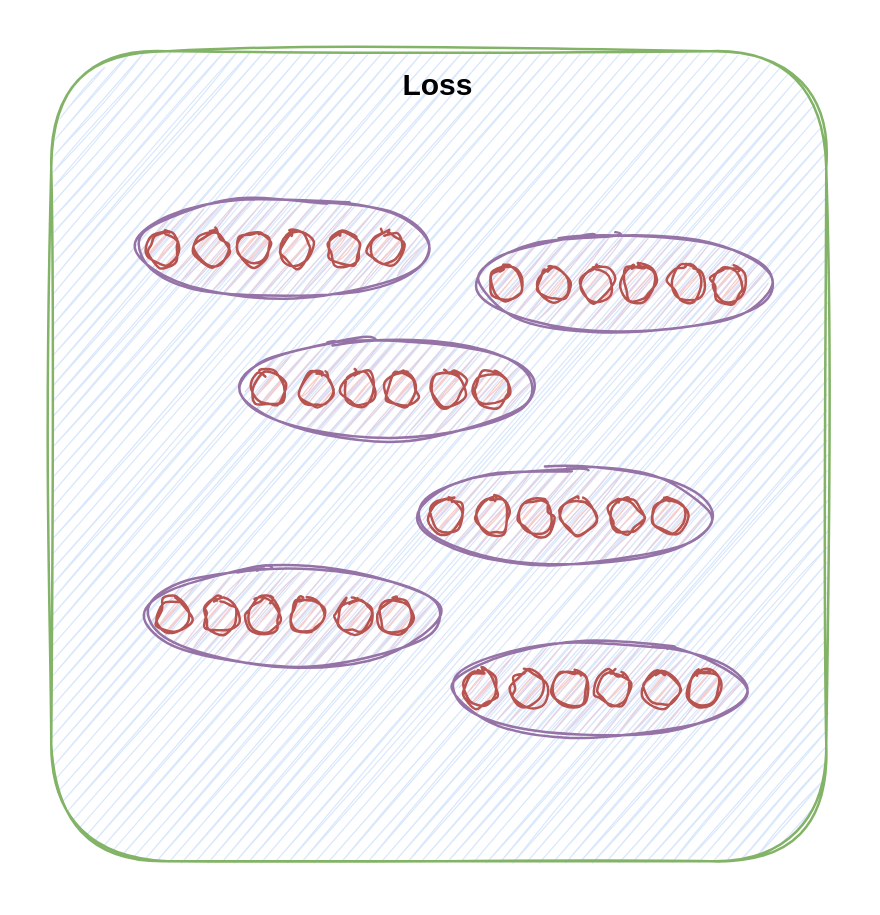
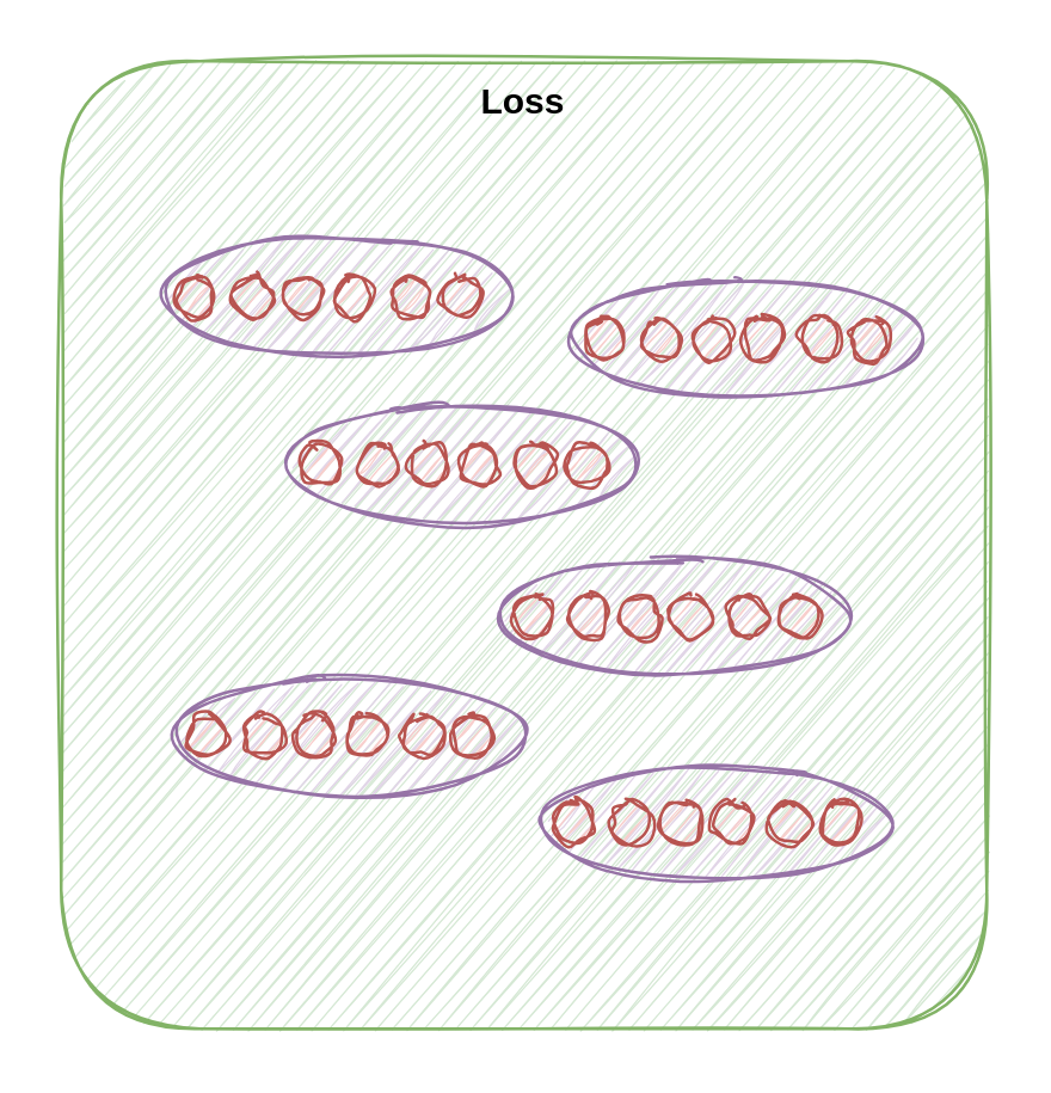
- <mxCell id="2" value="&lt;b&gt;Loss&lt;/b&gt;" style="rounded=1;whiteSpace=wrap;html=1;sketch=1;fillColor=#dae8fc;strokeColor=#82b366;verticalAlign=top;" parent="1" vertex="1"><mxGeometry x="20" y="20" width="310" height="324" as="geometry" /></mxCell>
+ <mxCell id="2" value="&lt;b&gt;Loss&lt;/b&gt;" style="rounded=1;whiteSpace=wrap;html=1;sketch=1;fillColor=#d5e8d4;strokeColor=#82b366;verticalAlign=top;" parent="1" vertex="1"><mxGeometry x="20" y="20" width="310" height="324" as="geometry" /></mxCell>
